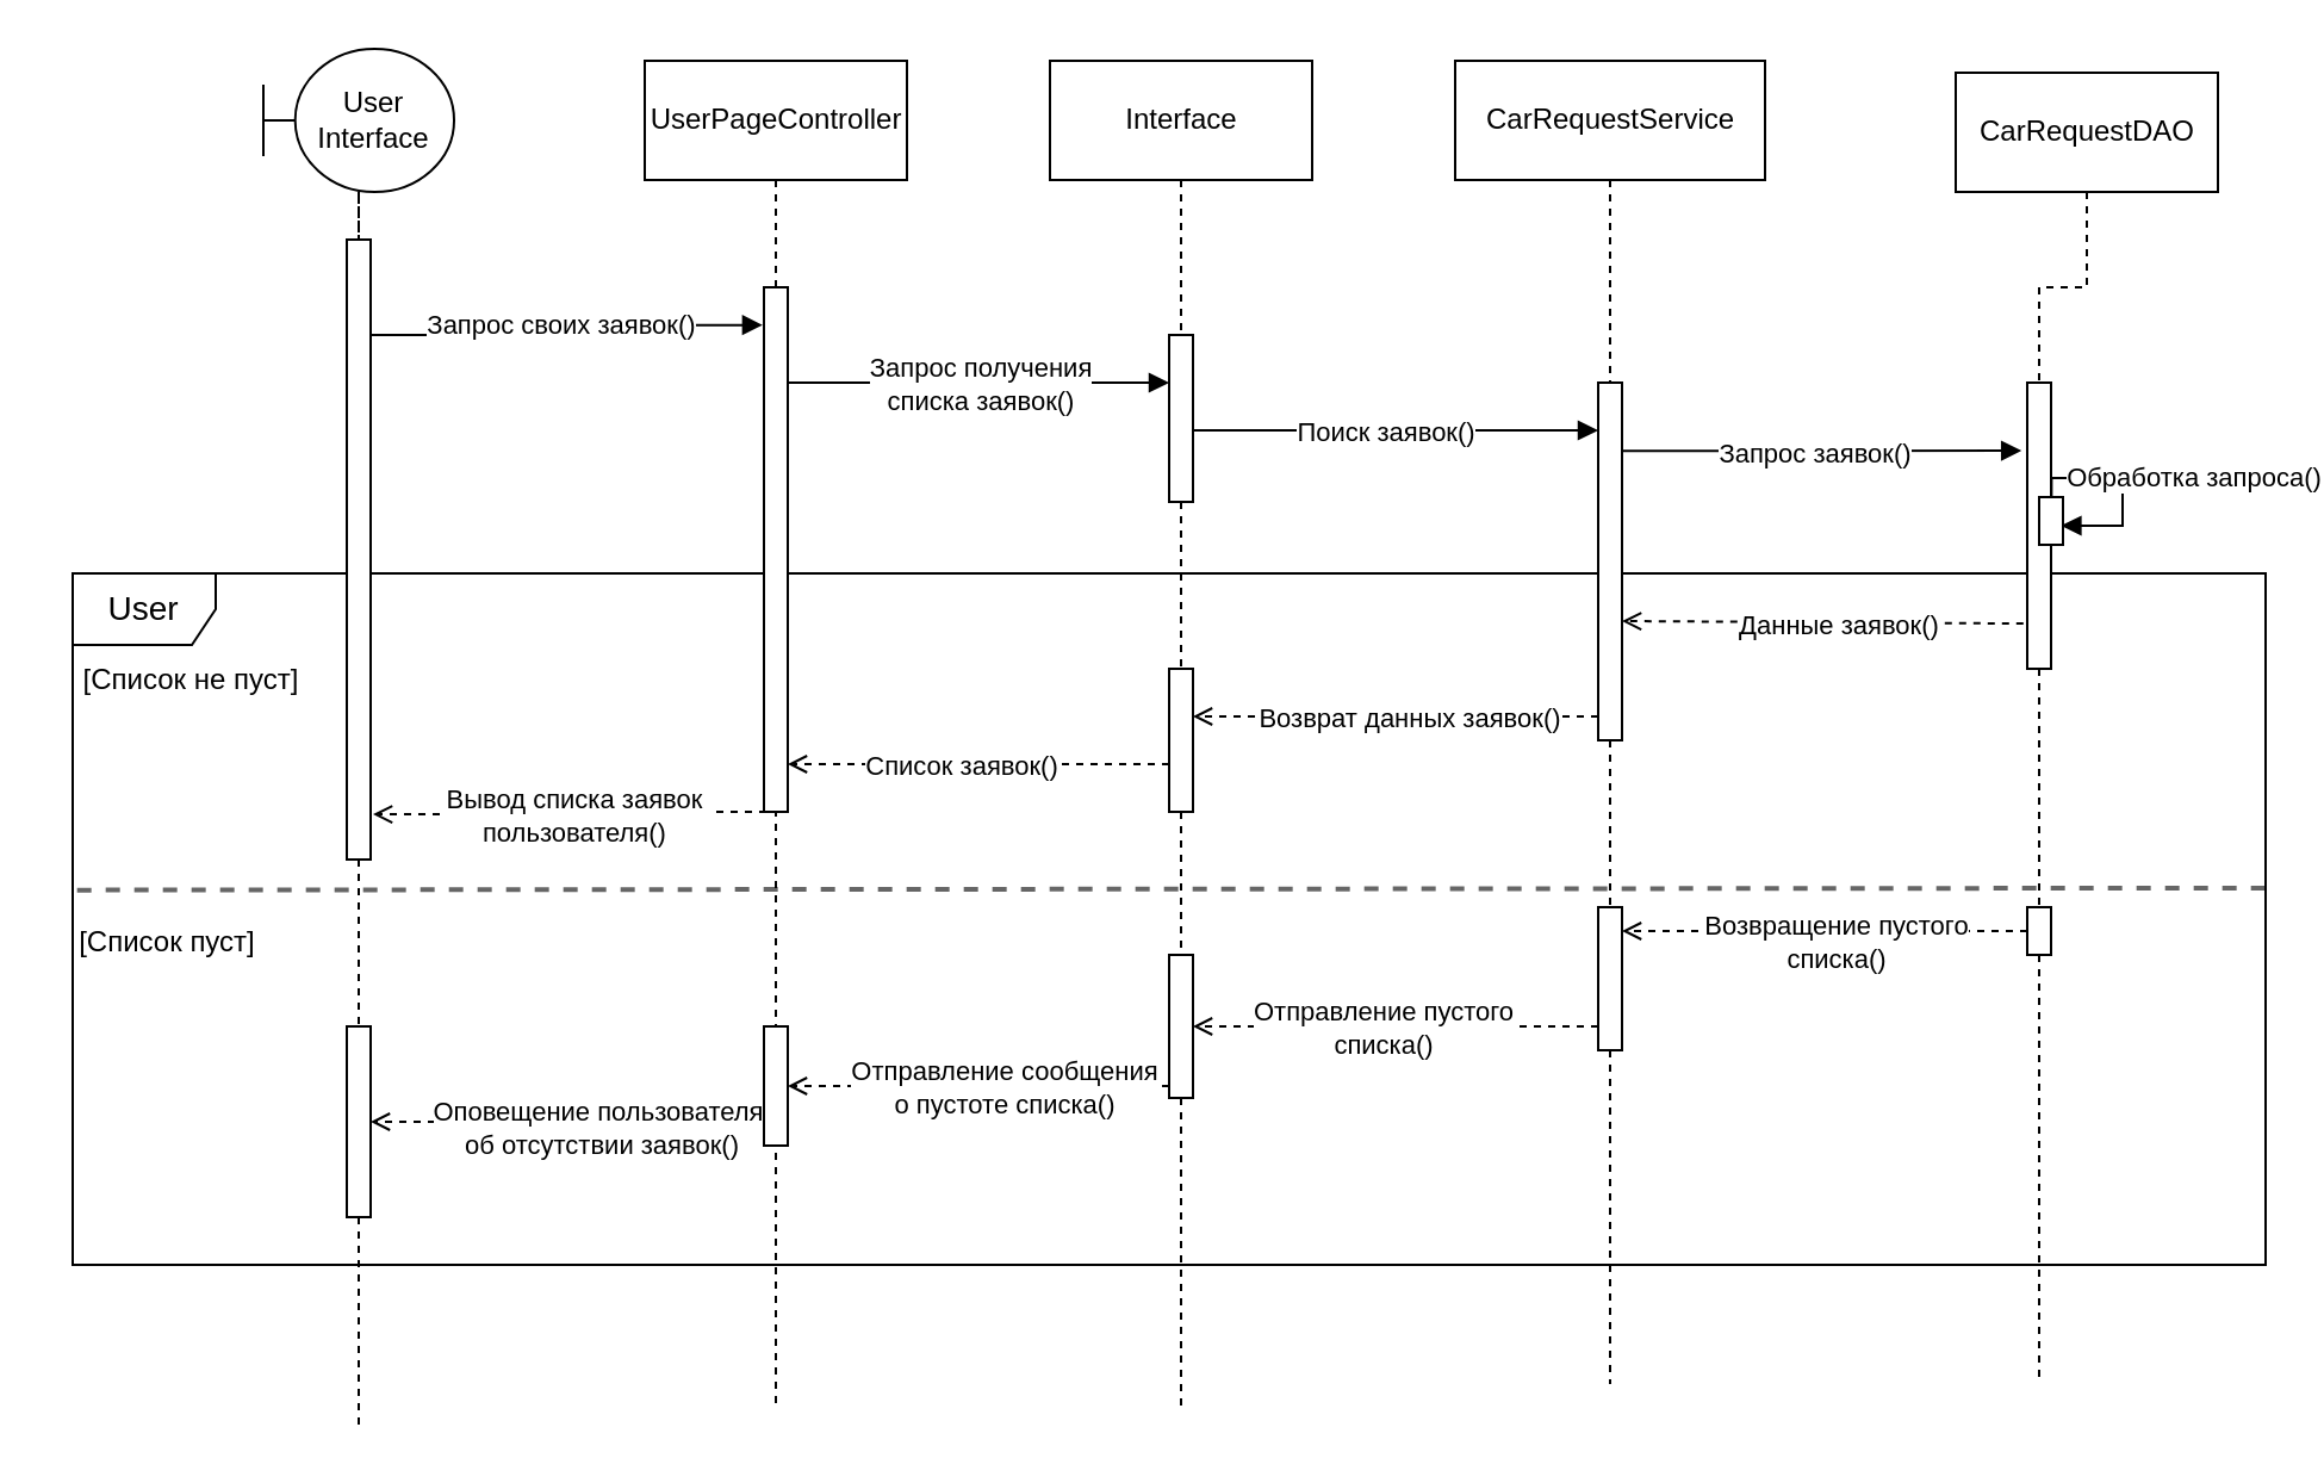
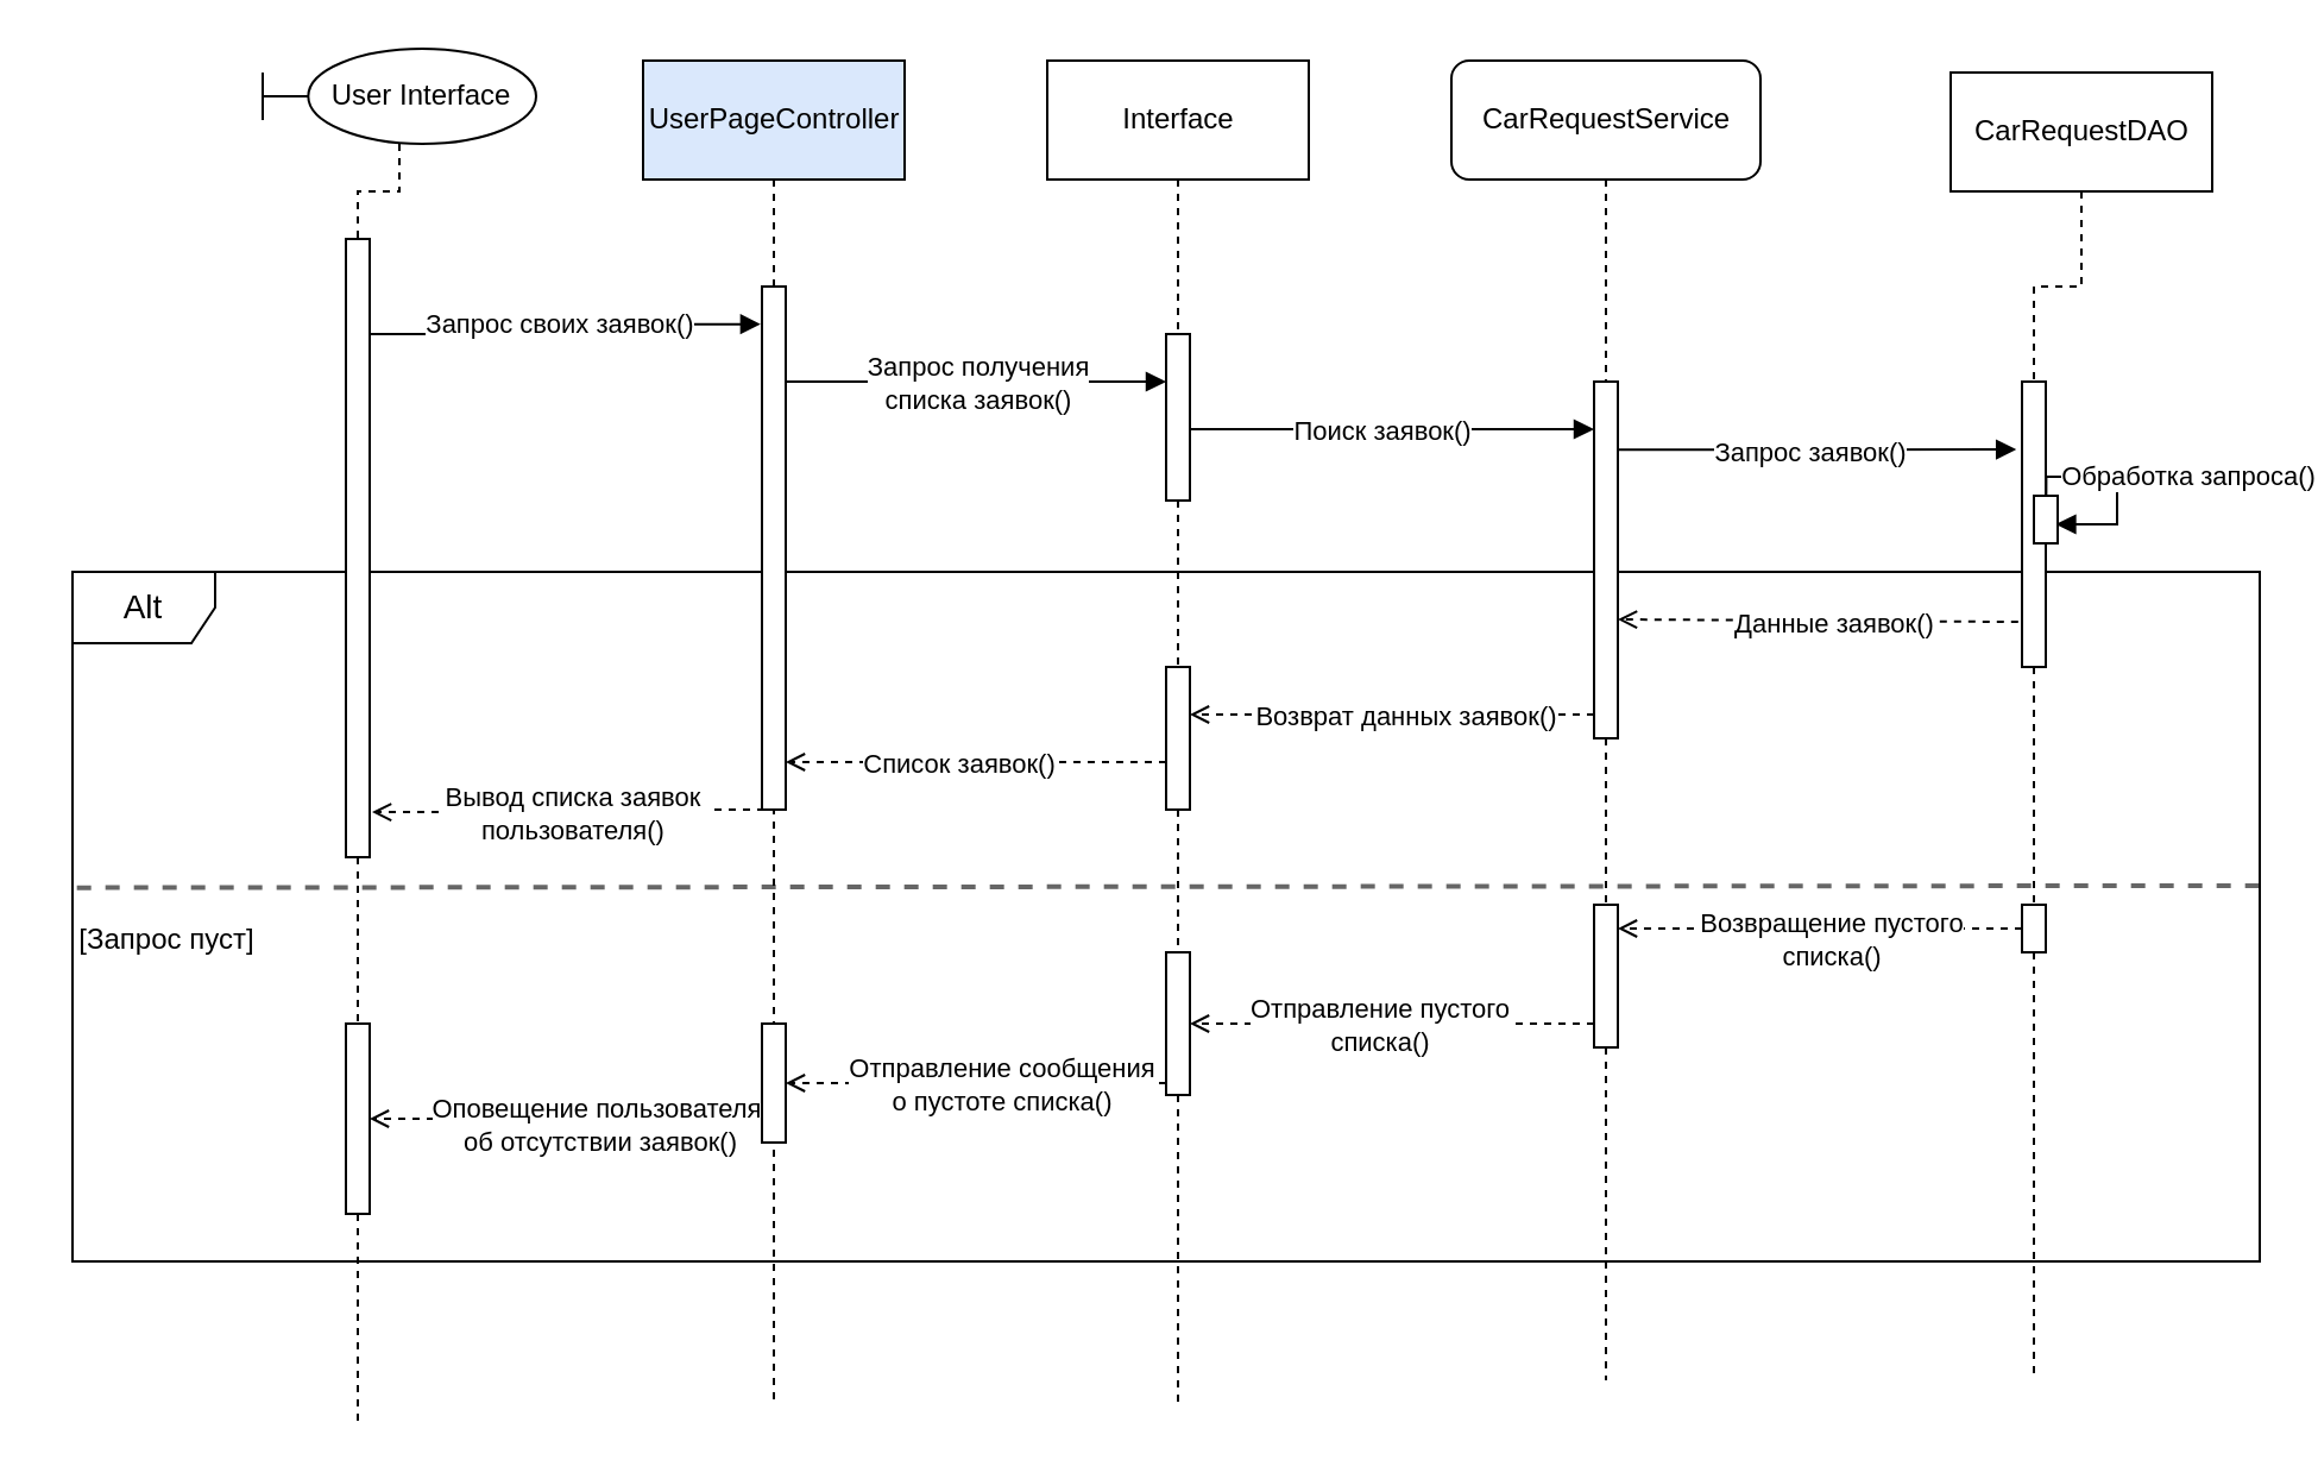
- <mxCell id="4" value="User Interface" style="shape=umlBoundary;whiteSpace=wrap;html=1;" parent="1" vertex="1"><mxGeometry x="110" y="20" width="80" height="60" as="geometry" /></mxCell>
+ <mxCell id="4" value="User Interface" style="shape=umlBoundary;whiteSpace=wrap;html=1;" parent="1" vertex="1"><mxGeometry x="110" y="20" width="115" height="40" as="geometry" /></mxCell>
- <mxCell id="6" value="UserPageController" style="html=1;" parent="1" vertex="1"><mxGeometry x="270" y="25" width="110" height="50" as="geometry" /></mxCell>
+ <mxCell id="6" value="UserPageController" style="html=1;fillColor=#dae8fc;" parent="1" vertex="1"><mxGeometry x="270" y="25" width="110" height="50" as="geometry" /></mxCell>
- <mxCell id="10" value="CarRequestService" style="html=1;" parent="1" vertex="1"><mxGeometry x="610" y="25" width="130" height="50" as="geometry" /></mxCell>
+ <mxCell id="10" value="CarRequestService" style="html=1;rounded=1;" parent="1" vertex="1"><mxGeometry x="610" y="25" width="130" height="50" as="geometry" /></mxCell>
- <mxCell id="2" value="User" style="shape=umlFrame;whiteSpace=wrap;html=1;labelBackgroundColor=none;fillColor=#ffffff;fontSize=14;" vertex="1" parent="1"><mxGeometry x="30" y="240" width="920" height="290" as="geometry" /></mxCell>
+ <mxCell id="2" value="Alt" style="shape=umlFrame;whiteSpace=wrap;html=1;labelBackgroundColor=none;fillColor=#ffffff;fontSize=14;" vertex="1" parent="1"><mxGeometry x="30" y="240" width="920" height="290" as="geometry" /></mxCell>
- <mxCell id="43" value="[Список не пуст]" style="text;html=1;align=center;verticalAlign=middle;whiteSpace=wrap;rounded=0;" vertex="1" parent="1"><mxGeometry x="30" y="270" width="100" height="30" as="geometry" /></mxCell>
- <mxCell id="44" value="[Список пуст]" style="text;html=1;align=center;verticalAlign=middle;whiteSpace=wrap;rounded=0;" vertex="1" parent="1"><mxGeometry y="379.5" width="100" height="30" as="geometry" x="20" /></mxCell>
+ <mxCell id="44" value="[Запрос пуст]" style="text;html=1;align=center;verticalAlign=middle;whiteSpace=wrap;rounded=0;" vertex="1" parent="1"><mxGeometry y="379.5" width="100" height="30" as="geometry" x="20" /></mxCell>
